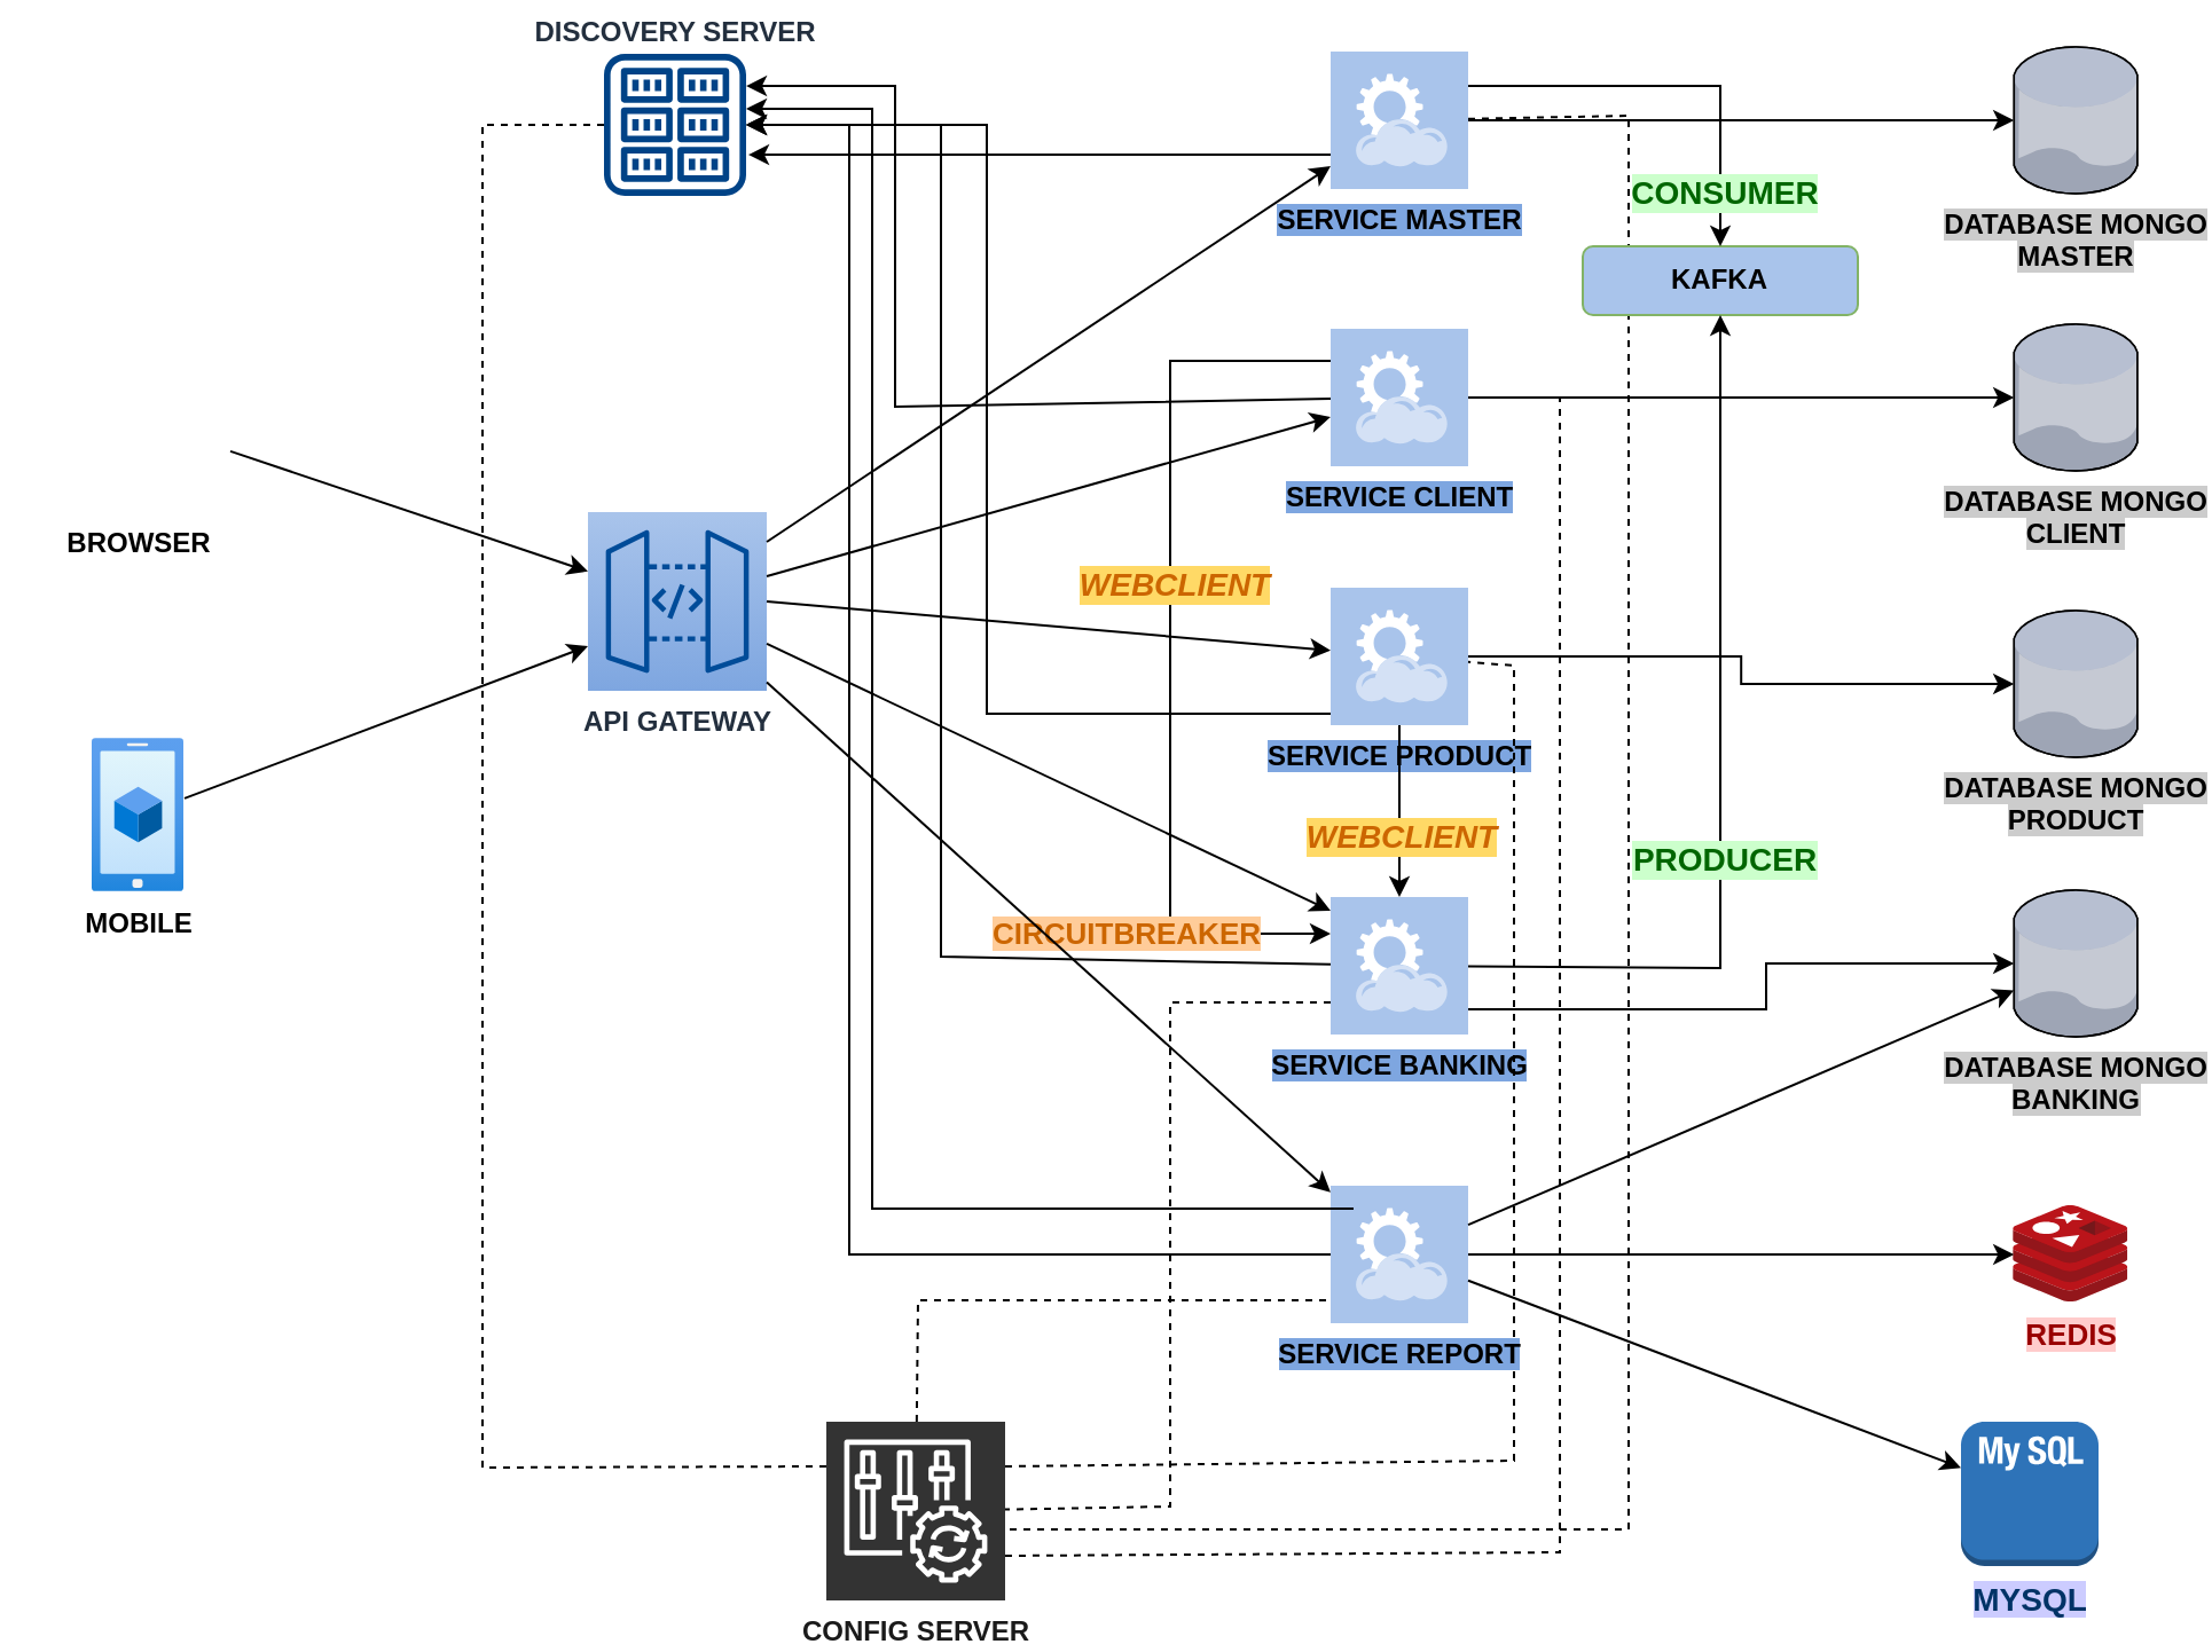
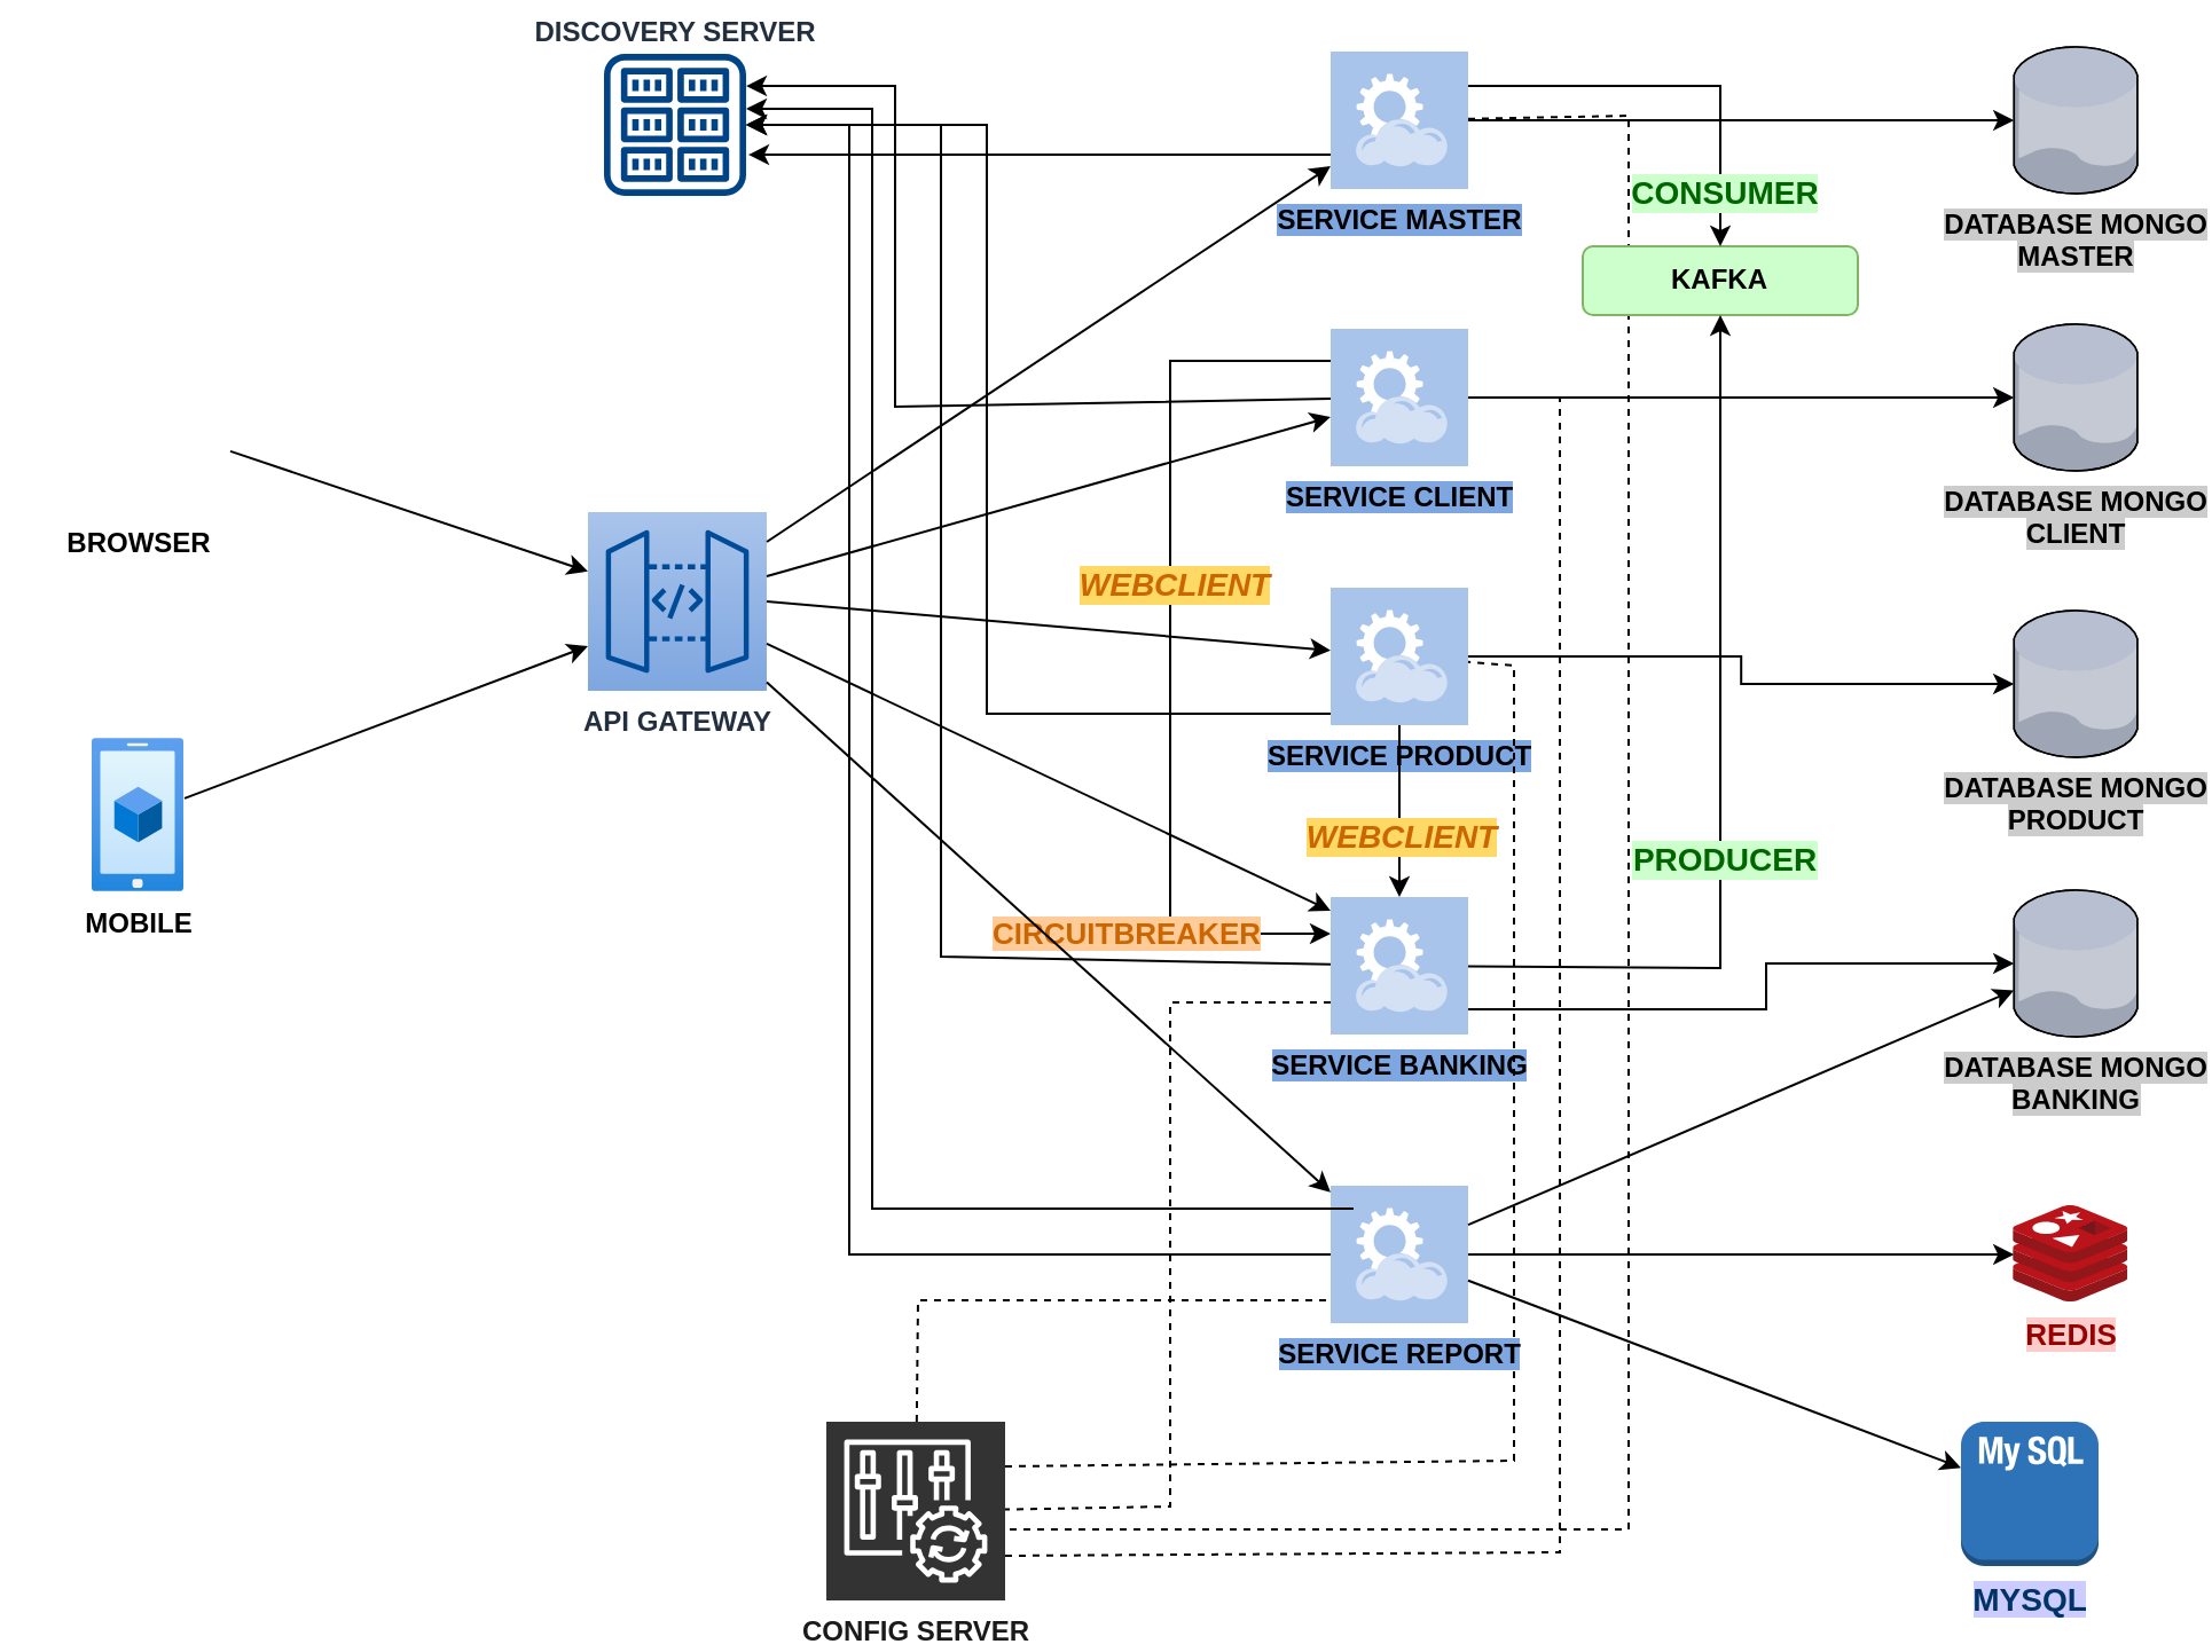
- <mxCell id="34" value="KAFKA" style="rounded=1;whiteSpace=wrap;html=1;fontStyle=1;labelBackgroundColor=none;fillColor=#a9c4eb;strokeColor=#82b366;" parent="1" vertex="1"><mxGeometry x="690" y="107" width="120" height="30" as="geometry" /></mxCell>
+ <mxCell id="34" value="KAFKA" style="rounded=1;whiteSpace=wrap;html=1;fontStyle=1;labelBackgroundColor=none;fillColor=#CCFFCC;strokeColor=#82b366;" parent="1" vertex="1"><mxGeometry x="690" y="107" width="120" height="30" as="geometry" /></mxCell>
- <mxCell id="33" value="" style="endArrow=none;dashed=1;html=1;rounded=0;entryX=0;entryY=0.25;entryDx=0;entryDy=0;entryPerimeter=0;" parent="1" source="20" target="25" edge="1"><mxGeometry width="50" height="50" relative="1" as="geometry"><mxPoint x="349" y="330" as="sourcePoint" /><mxPoint x="390" y="520" as="targetPoint" /><Array as="points"><mxPoint x="210" y="54" /><mxPoint x="210" y="640" /></Array></mxGeometry></mxCell>
